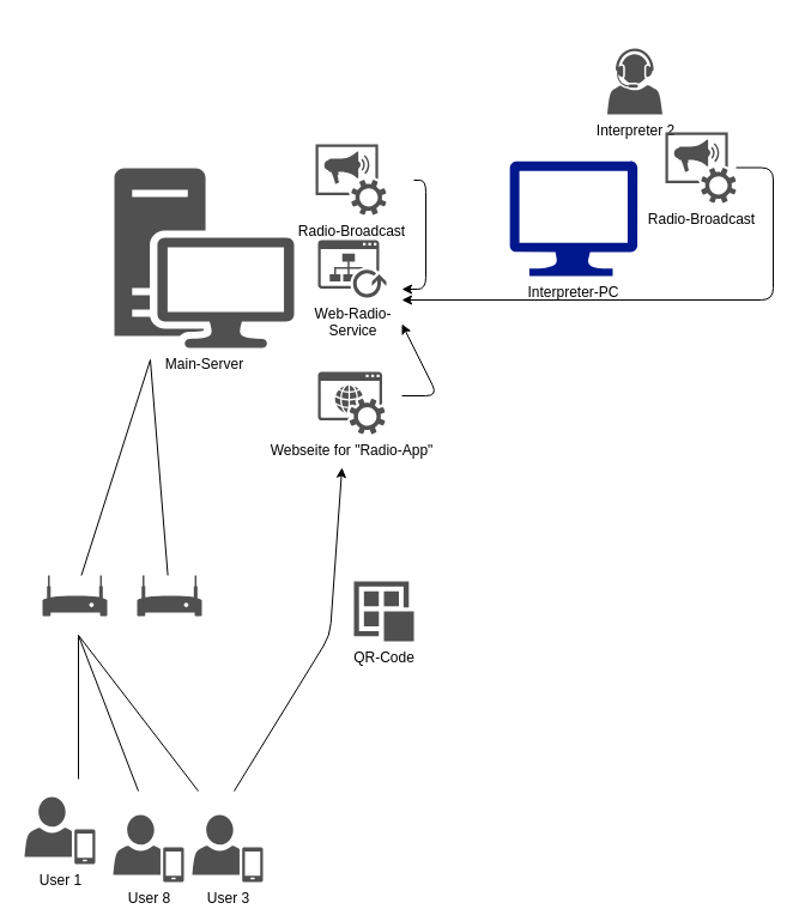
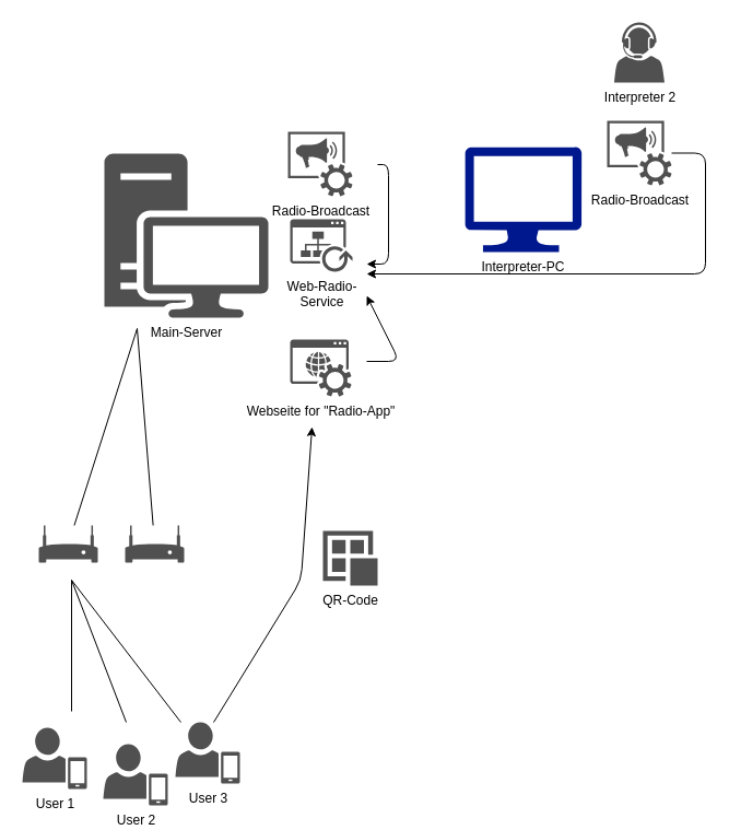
- <mxCell id="15" value="Interpreter 2" style="pointerEvents=1;shadow=0;dashed=0;html=1;strokeColor=none;fillColor=#505050;labelPosition=center;verticalLabelPosition=bottom;verticalAlign=top;outlineConnect=0;align=center;shape=mxgraph.office.users.call_center_agent;" parent="1" vertex="1"><mxGeometry x="506.5" y="40" width="46" height="55" as="geometry" /></mxCell>
+ <mxCell id="15" value="Interpreter 2" style="pointerEvents=1;shadow=0;dashed=0;html=1;strokeColor=none;fillColor=#505050;labelPosition=center;verticalLabelPosition=bottom;verticalAlign=top;outlineConnect=0;align=center;shape=mxgraph.office.users.call_center_agent;" parent="1" vertex="1"><mxGeometry x="561.5" y="20" width="46" height="55" as="geometry" /></mxCell>
- <mxCell id="5" value="User 3" style="pointerEvents=1;shadow=0;dashed=0;html=1;strokeColor=none;fillColor=#505050;labelPosition=center;verticalLabelPosition=bottom;verticalAlign=top;outlineConnect=0;align=center;shape=mxgraph.office.users.mobile_user;" parent="1" vertex="1"><mxGeometry x="160" y="680" width="59" height="56" as="geometry" /></mxCell>
+ <mxCell id="5" value="User 3" style="pointerEvents=1;shadow=0;dashed=0;html=1;strokeColor=none;fillColor=#505050;labelPosition=center;verticalLabelPosition=bottom;verticalAlign=top;outlineConnect=0;align=center;shape=mxgraph.office.users.mobile_user;" parent="1" vertex="1"><mxGeometry x="160" y="660" width="59" height="56" as="geometry" /></mxCell>
- <mxCell id="4" value="User 8" style="pointerEvents=1;shadow=0;dashed=0;html=1;strokeColor=none;fillColor=#505050;labelPosition=center;verticalLabelPosition=bottom;verticalAlign=top;outlineConnect=0;align=center;shape=mxgraph.office.users.mobile_user;" parent="1" vertex="1"><mxGeometry x="94" y="680" width="59" height="56" as="geometry" /></mxCell>
+ <mxCell id="4" value="User 2" style="pointerEvents=1;shadow=0;dashed=0;html=1;strokeColor=none;fillColor=#505050;labelPosition=center;verticalLabelPosition=bottom;verticalAlign=top;outlineConnect=0;align=center;shape=mxgraph.office.users.mobile_user;" parent="1" vertex="1"><mxGeometry x="94" y="680" width="59" height="56" as="geometry" /></mxCell>
